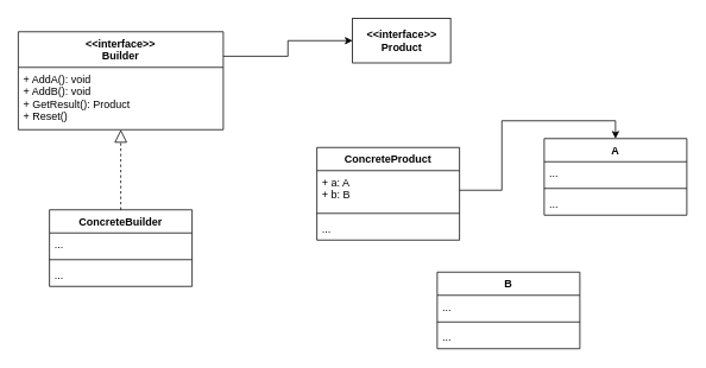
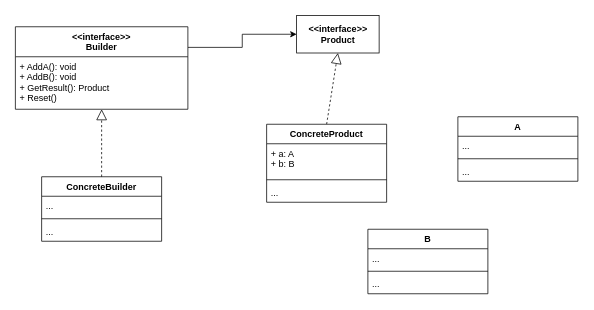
+ <mxCell id="10" value="" style="endArrow=block;dashed=1;endFill=0;endSize=12;html=1;entryX=0.5;entryY=1;entryDx=0;entryDy=0;exitX=0.5;exitY=0;exitDx=0;exitDy=0;" edge="1" parent="1" source="11" target="5"><mxGeometry width="160" relative="1" as="geometry"><mxPoint x="430" y="155" as="sourcePoint" /><mxPoint x="590" y="155" as="targetPoint" /></mxGeometry></mxCell>
- <mxCell id="15" style="edgeStyle=orthogonalEdgeStyle;rounded=0;orthogonalLoop=1;jettySize=auto;html=1;exitX=1;exitY=0.5;exitDx=0;exitDy=0;entryX=0.5;entryY=0;entryDx=0;entryDy=0;" edge="1" parent="1" source="12" target="6"><mxGeometry relative="1" as="geometry" /></mxCell>
